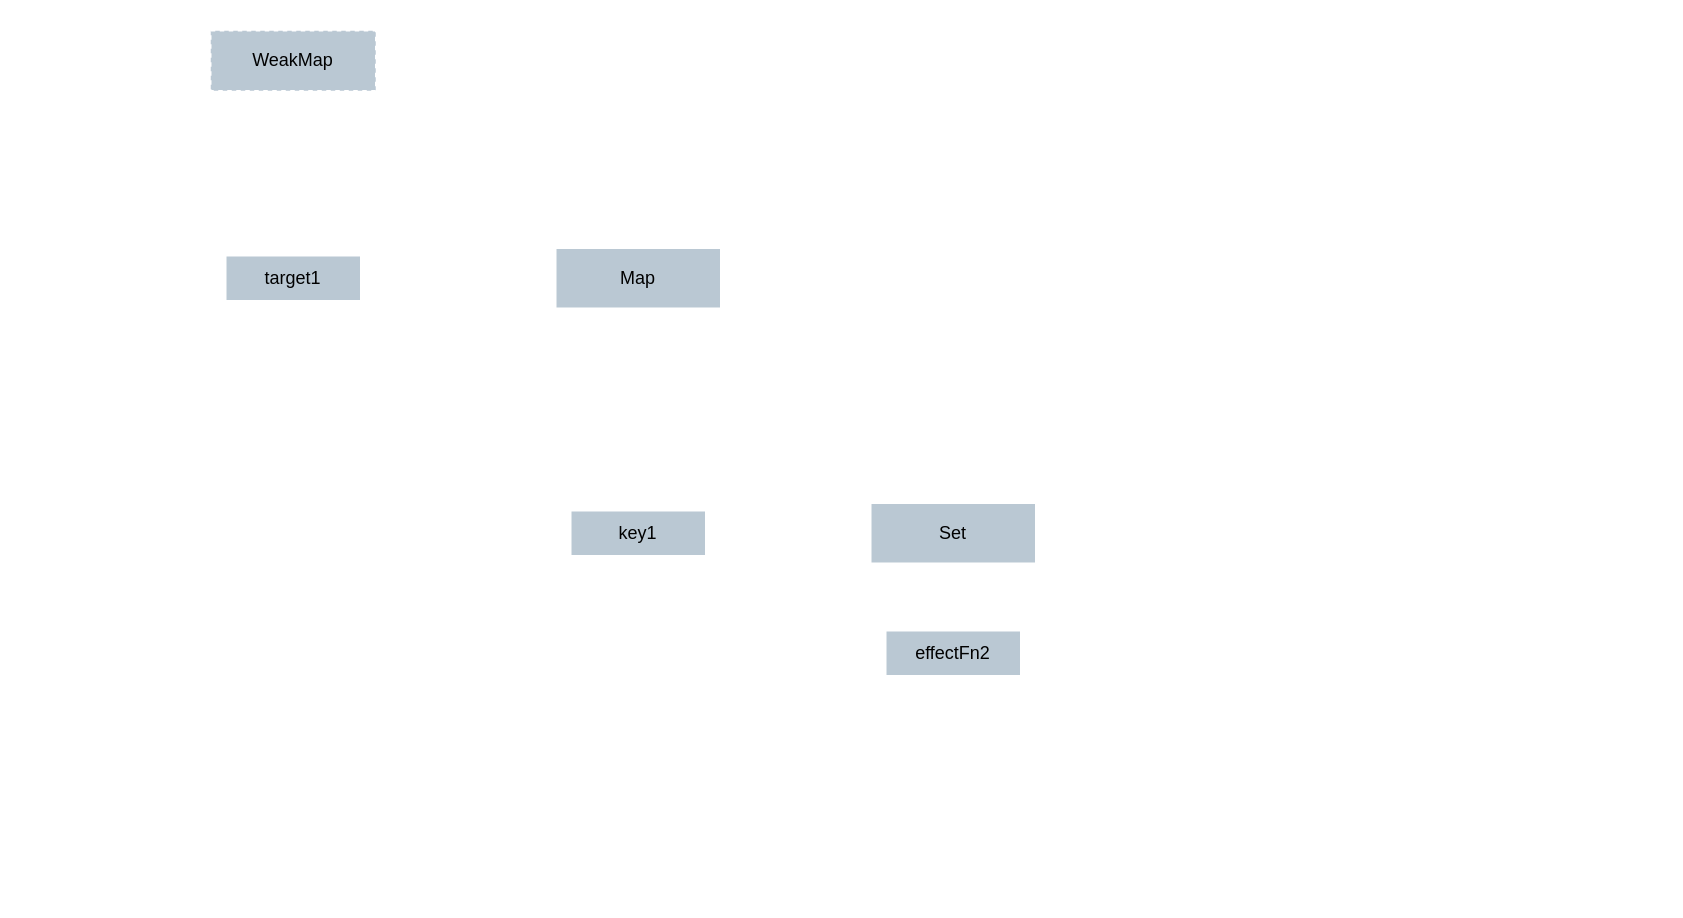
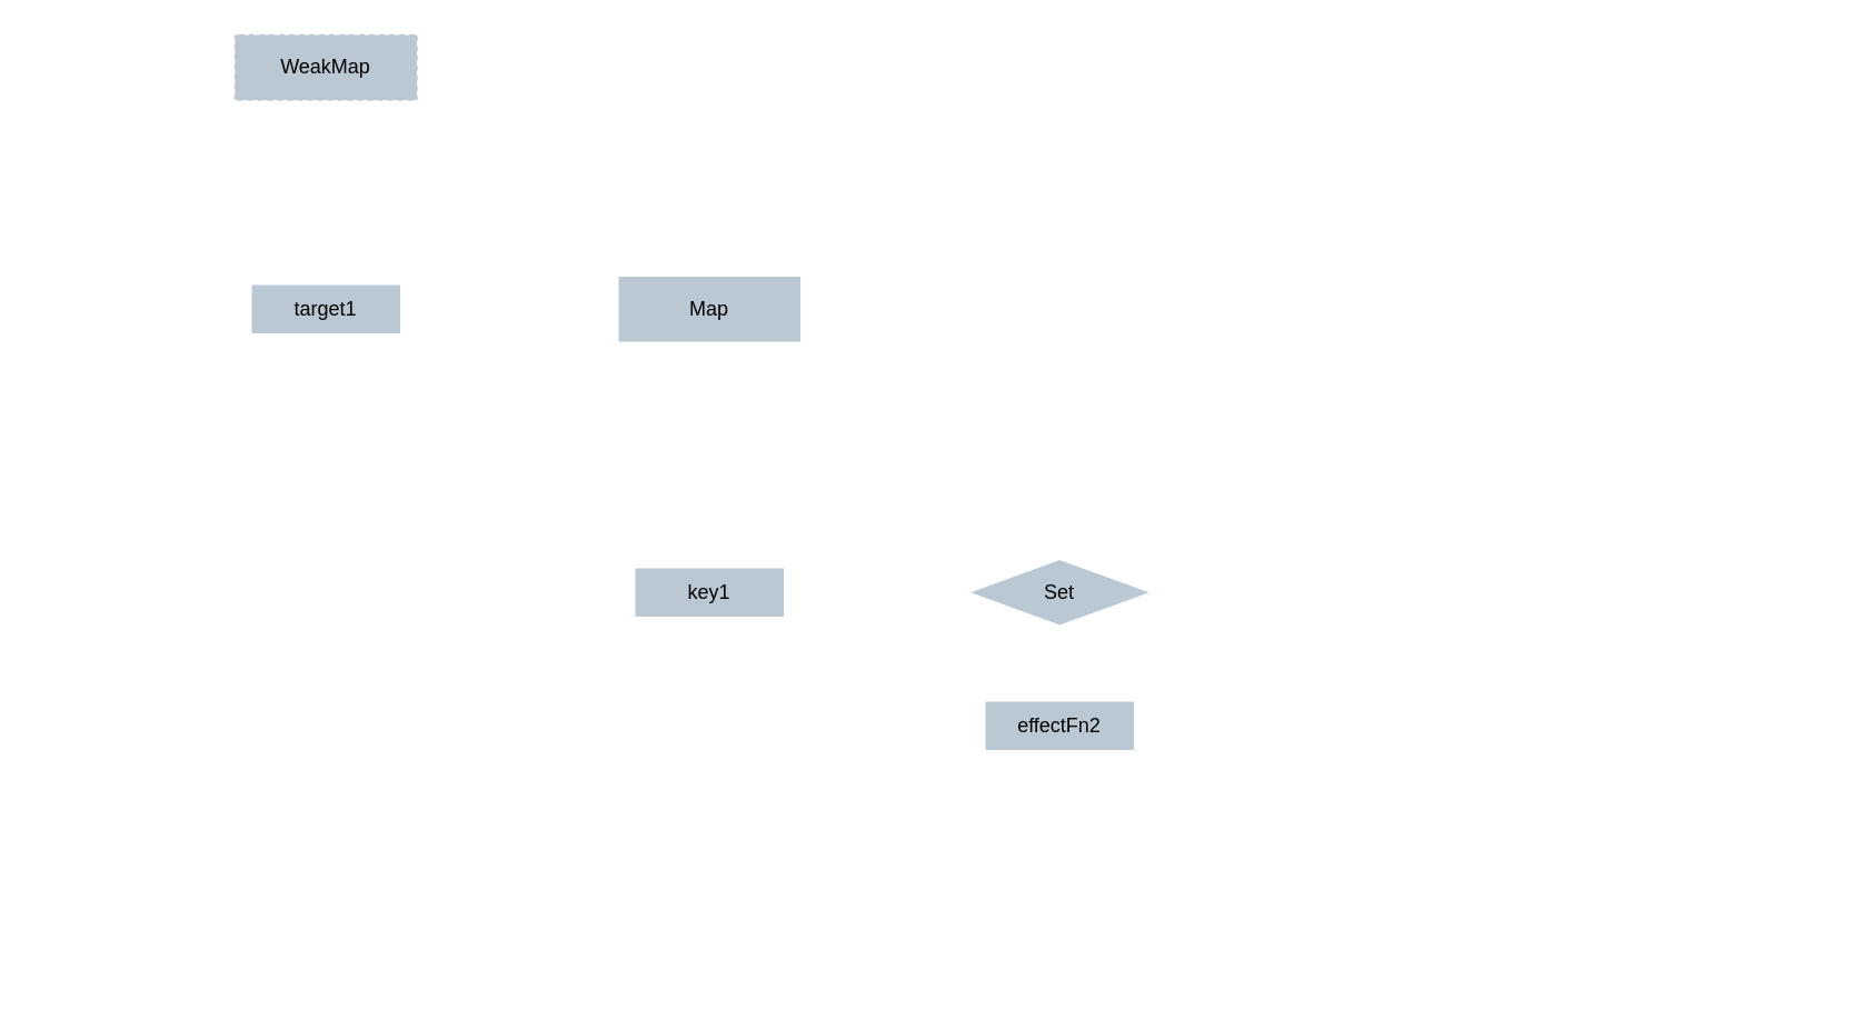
- <mxCell id="12" value="Set" style="rounded=0;whiteSpace=wrap;html=1;fillColor=#bac8d3;strokeColor=#FFFFFF;fontColor=#000000;" vertex="1" parent="2"><mxGeometry x="440" y="315" width="110" height="40" as="geometry" /></mxCell>
+ <mxCell id="12" value="Set" style="rhombus;whiteSpace=wrap;html=1;fillColor=#bac8d3;strokeColor=#FFFFFF;fontColor=#000000;" vertex="1" parent="2"><mxGeometry x="440" y="315" width="110" height="40" as="geometry" /></mxCell>
